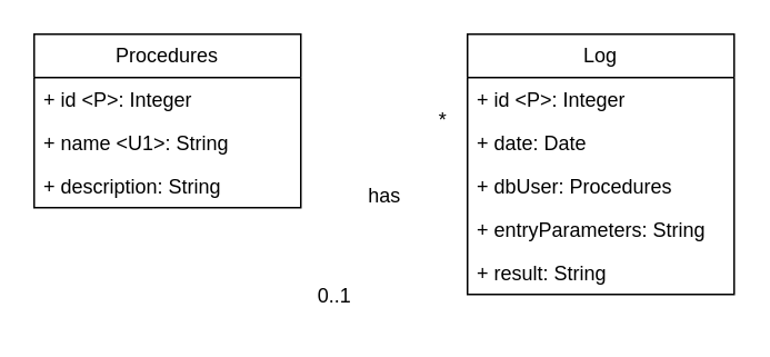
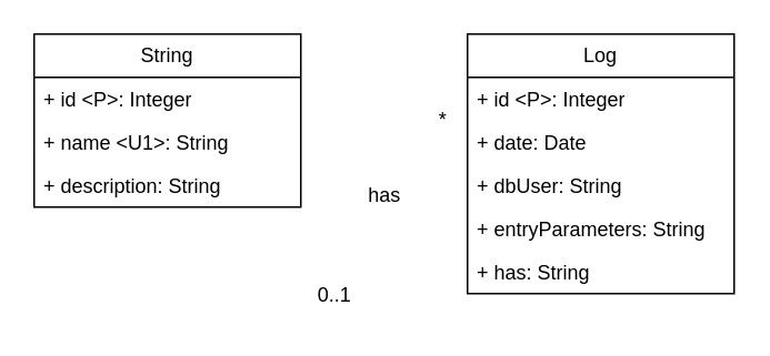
- <mxCell id="8" value="Procedures" style="swimlane;fontStyle=0;childLayout=stackLayout;horizontal=1;startSize=26;fillColor=none;horizontalStack=0;resizeParent=1;resizeParentMax=0;resizeLast=0;collapsible=1;marginBottom=0;whiteSpace=wrap;html=1;" parent="1" vertex="1"><mxGeometry x="20" y="20" width="160" height="104" as="geometry" /></mxCell>
+ <mxCell id="8" value="String" style="swimlane;fontStyle=0;childLayout=stackLayout;horizontal=1;startSize=26;fillColor=none;horizontalStack=0;resizeParent=1;resizeParentMax=0;resizeLast=0;collapsible=1;marginBottom=0;whiteSpace=wrap;html=1;" parent="1" vertex="1"><mxGeometry x="20" y="20" width="160" height="104" as="geometry" /></mxCell>
- <mxCell id="5" value="+ dbUser: Procedures" style="text;strokeColor=none;fillColor=none;align=left;verticalAlign=top;spacingLeft=4;spacingRight=4;overflow=hidden;rotatable=0;points=[[0,0.5],[1,0.5]];portConstraint=eastwest;whiteSpace=wrap;html=1;" parent="2" vertex="1"><mxGeometry y="78" width="160" height="26" as="geometry" /></mxCell>
+ <mxCell id="5" value="+ dbUser: String" style="text;strokeColor=none;fillColor=none;align=left;verticalAlign=top;spacingLeft=4;spacingRight=4;overflow=hidden;rotatable=0;points=[[0,0.5],[1,0.5]];portConstraint=eastwest;whiteSpace=wrap;html=1;" parent="2" vertex="1"><mxGeometry y="78" width="160" height="26" as="geometry" /></mxCell>
- <mxCell id="7" value="+ result: String" style="text;strokeColor=none;fillColor=none;align=left;verticalAlign=top;spacingLeft=4;spacingRight=4;overflow=hidden;rotatable=0;points=[[0,0.5],[1,0.5]];portConstraint=eastwest;whiteSpace=wrap;html=1;" parent="2" vertex="1"><mxGeometry y="130" width="160" height="26" as="geometry" /></mxCell>
+ <mxCell id="7" value="+ has: String" style="text;strokeColor=none;fillColor=none;align=left;verticalAlign=top;spacingLeft=4;spacingRight=4;overflow=hidden;rotatable=0;points=[[0,0.5],[1,0.5]];portConstraint=eastwest;whiteSpace=wrap;html=1;" parent="2" vertex="1"><mxGeometry y="130" width="160" height="26" as="geometry" /></mxCell>
